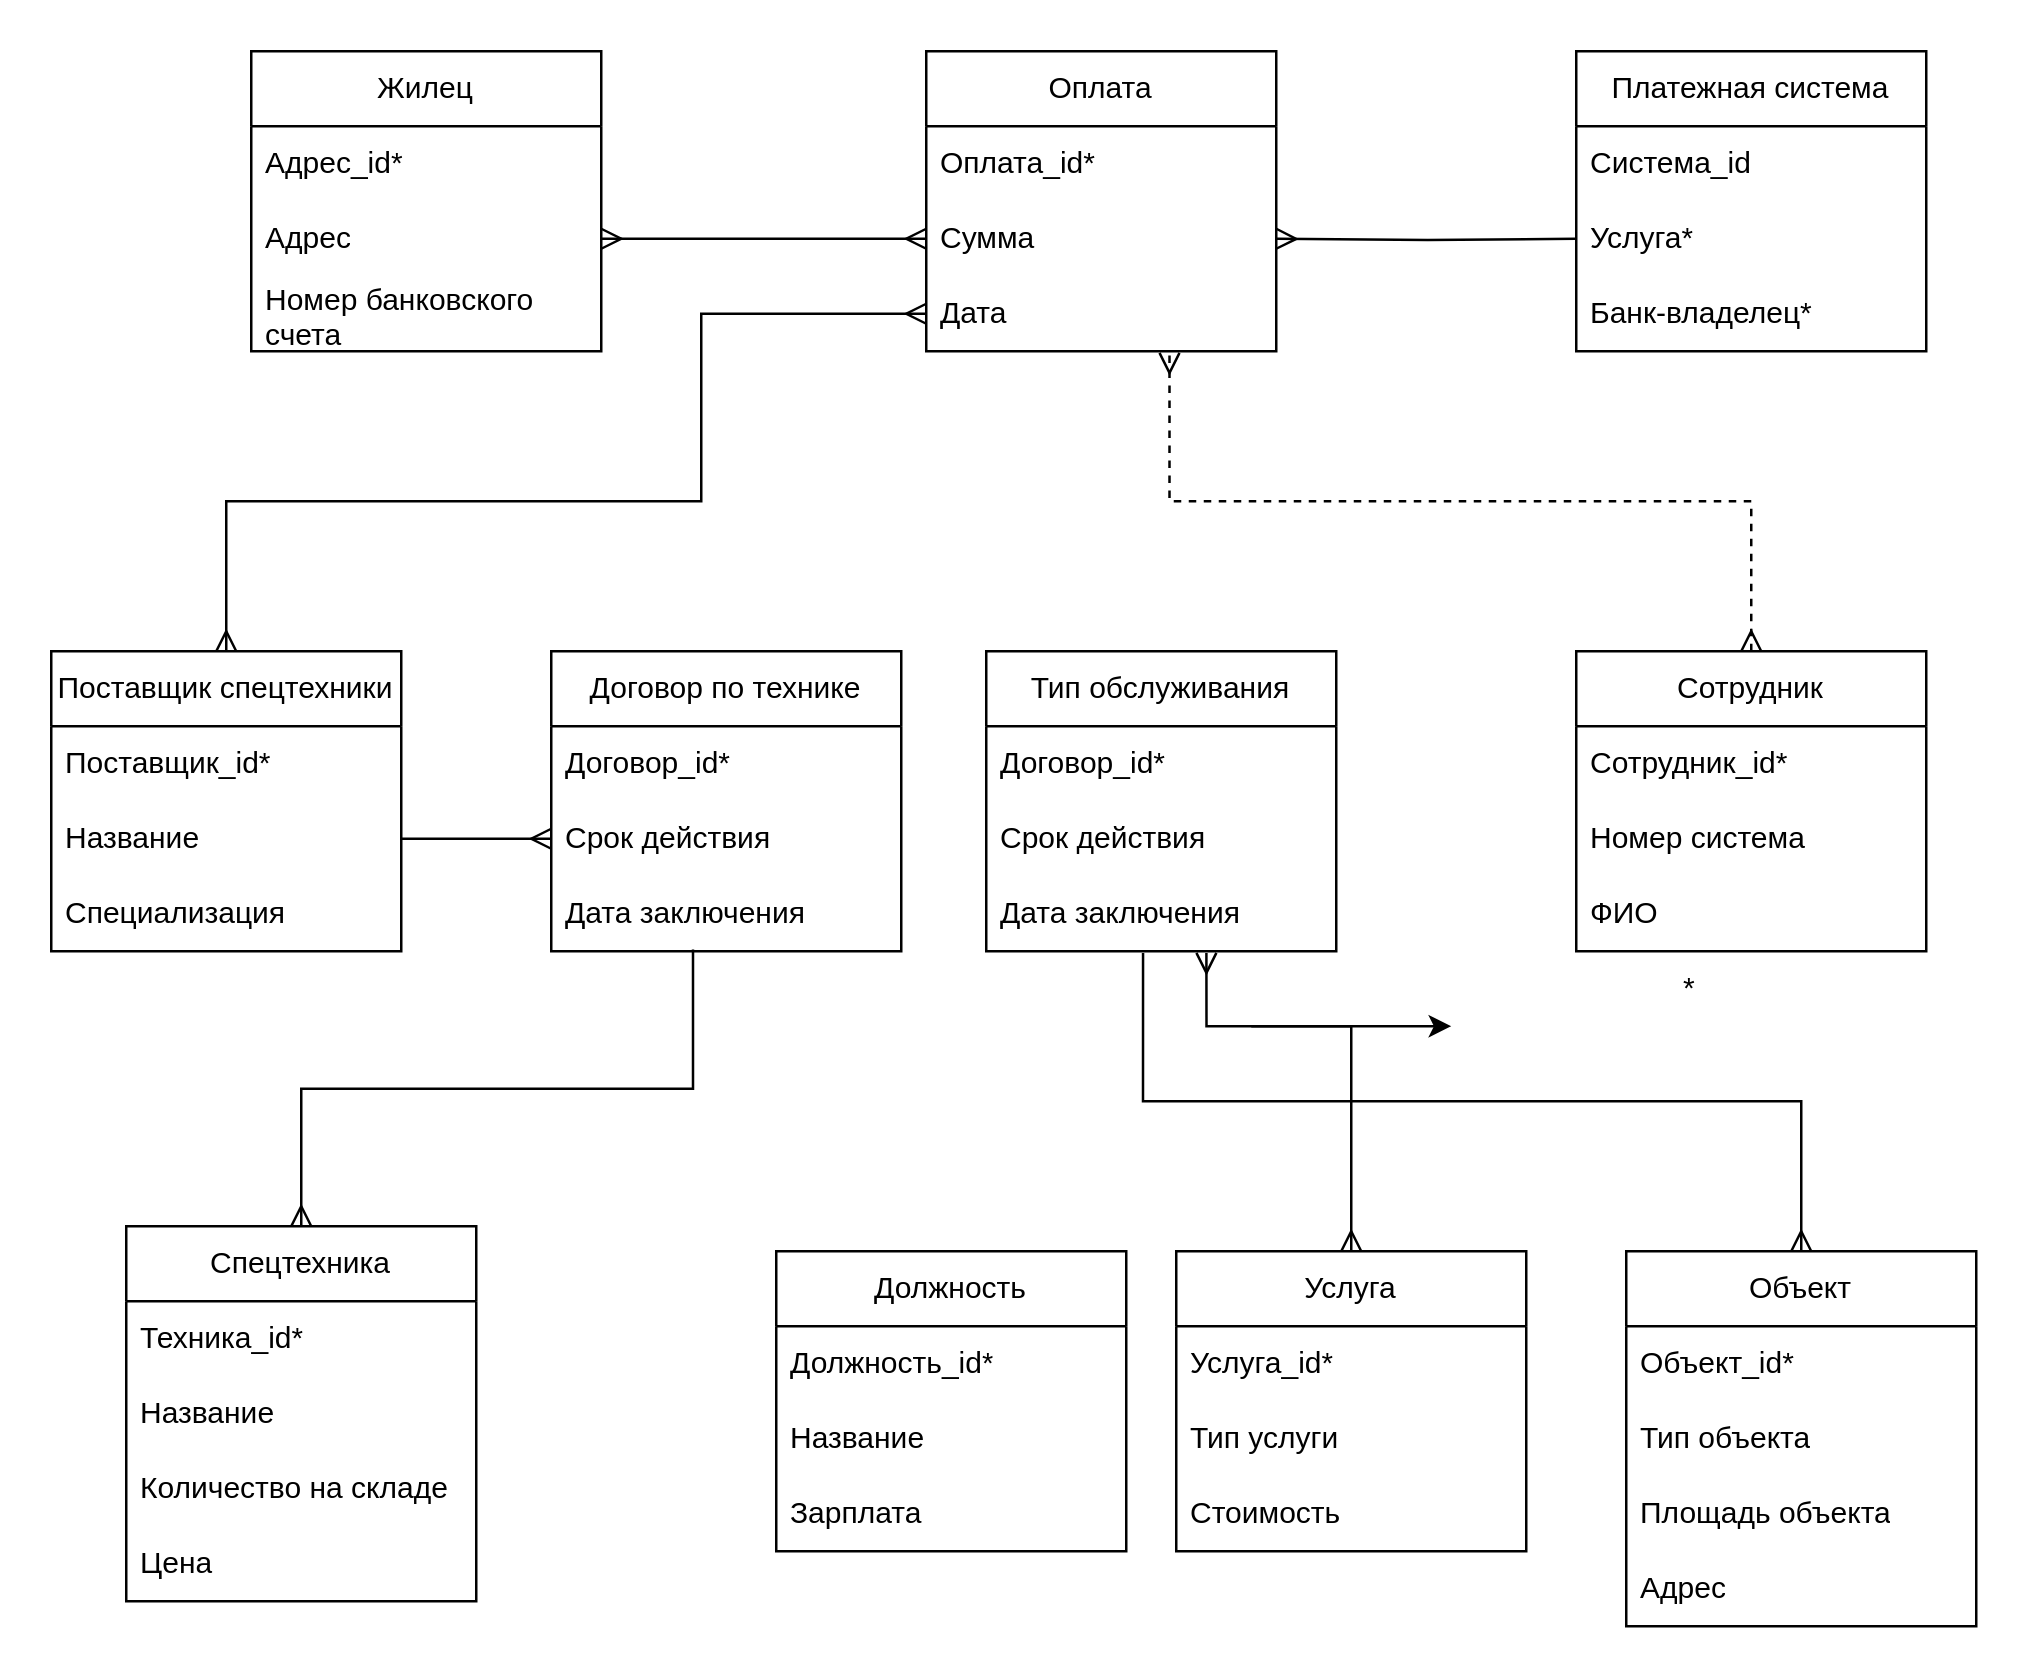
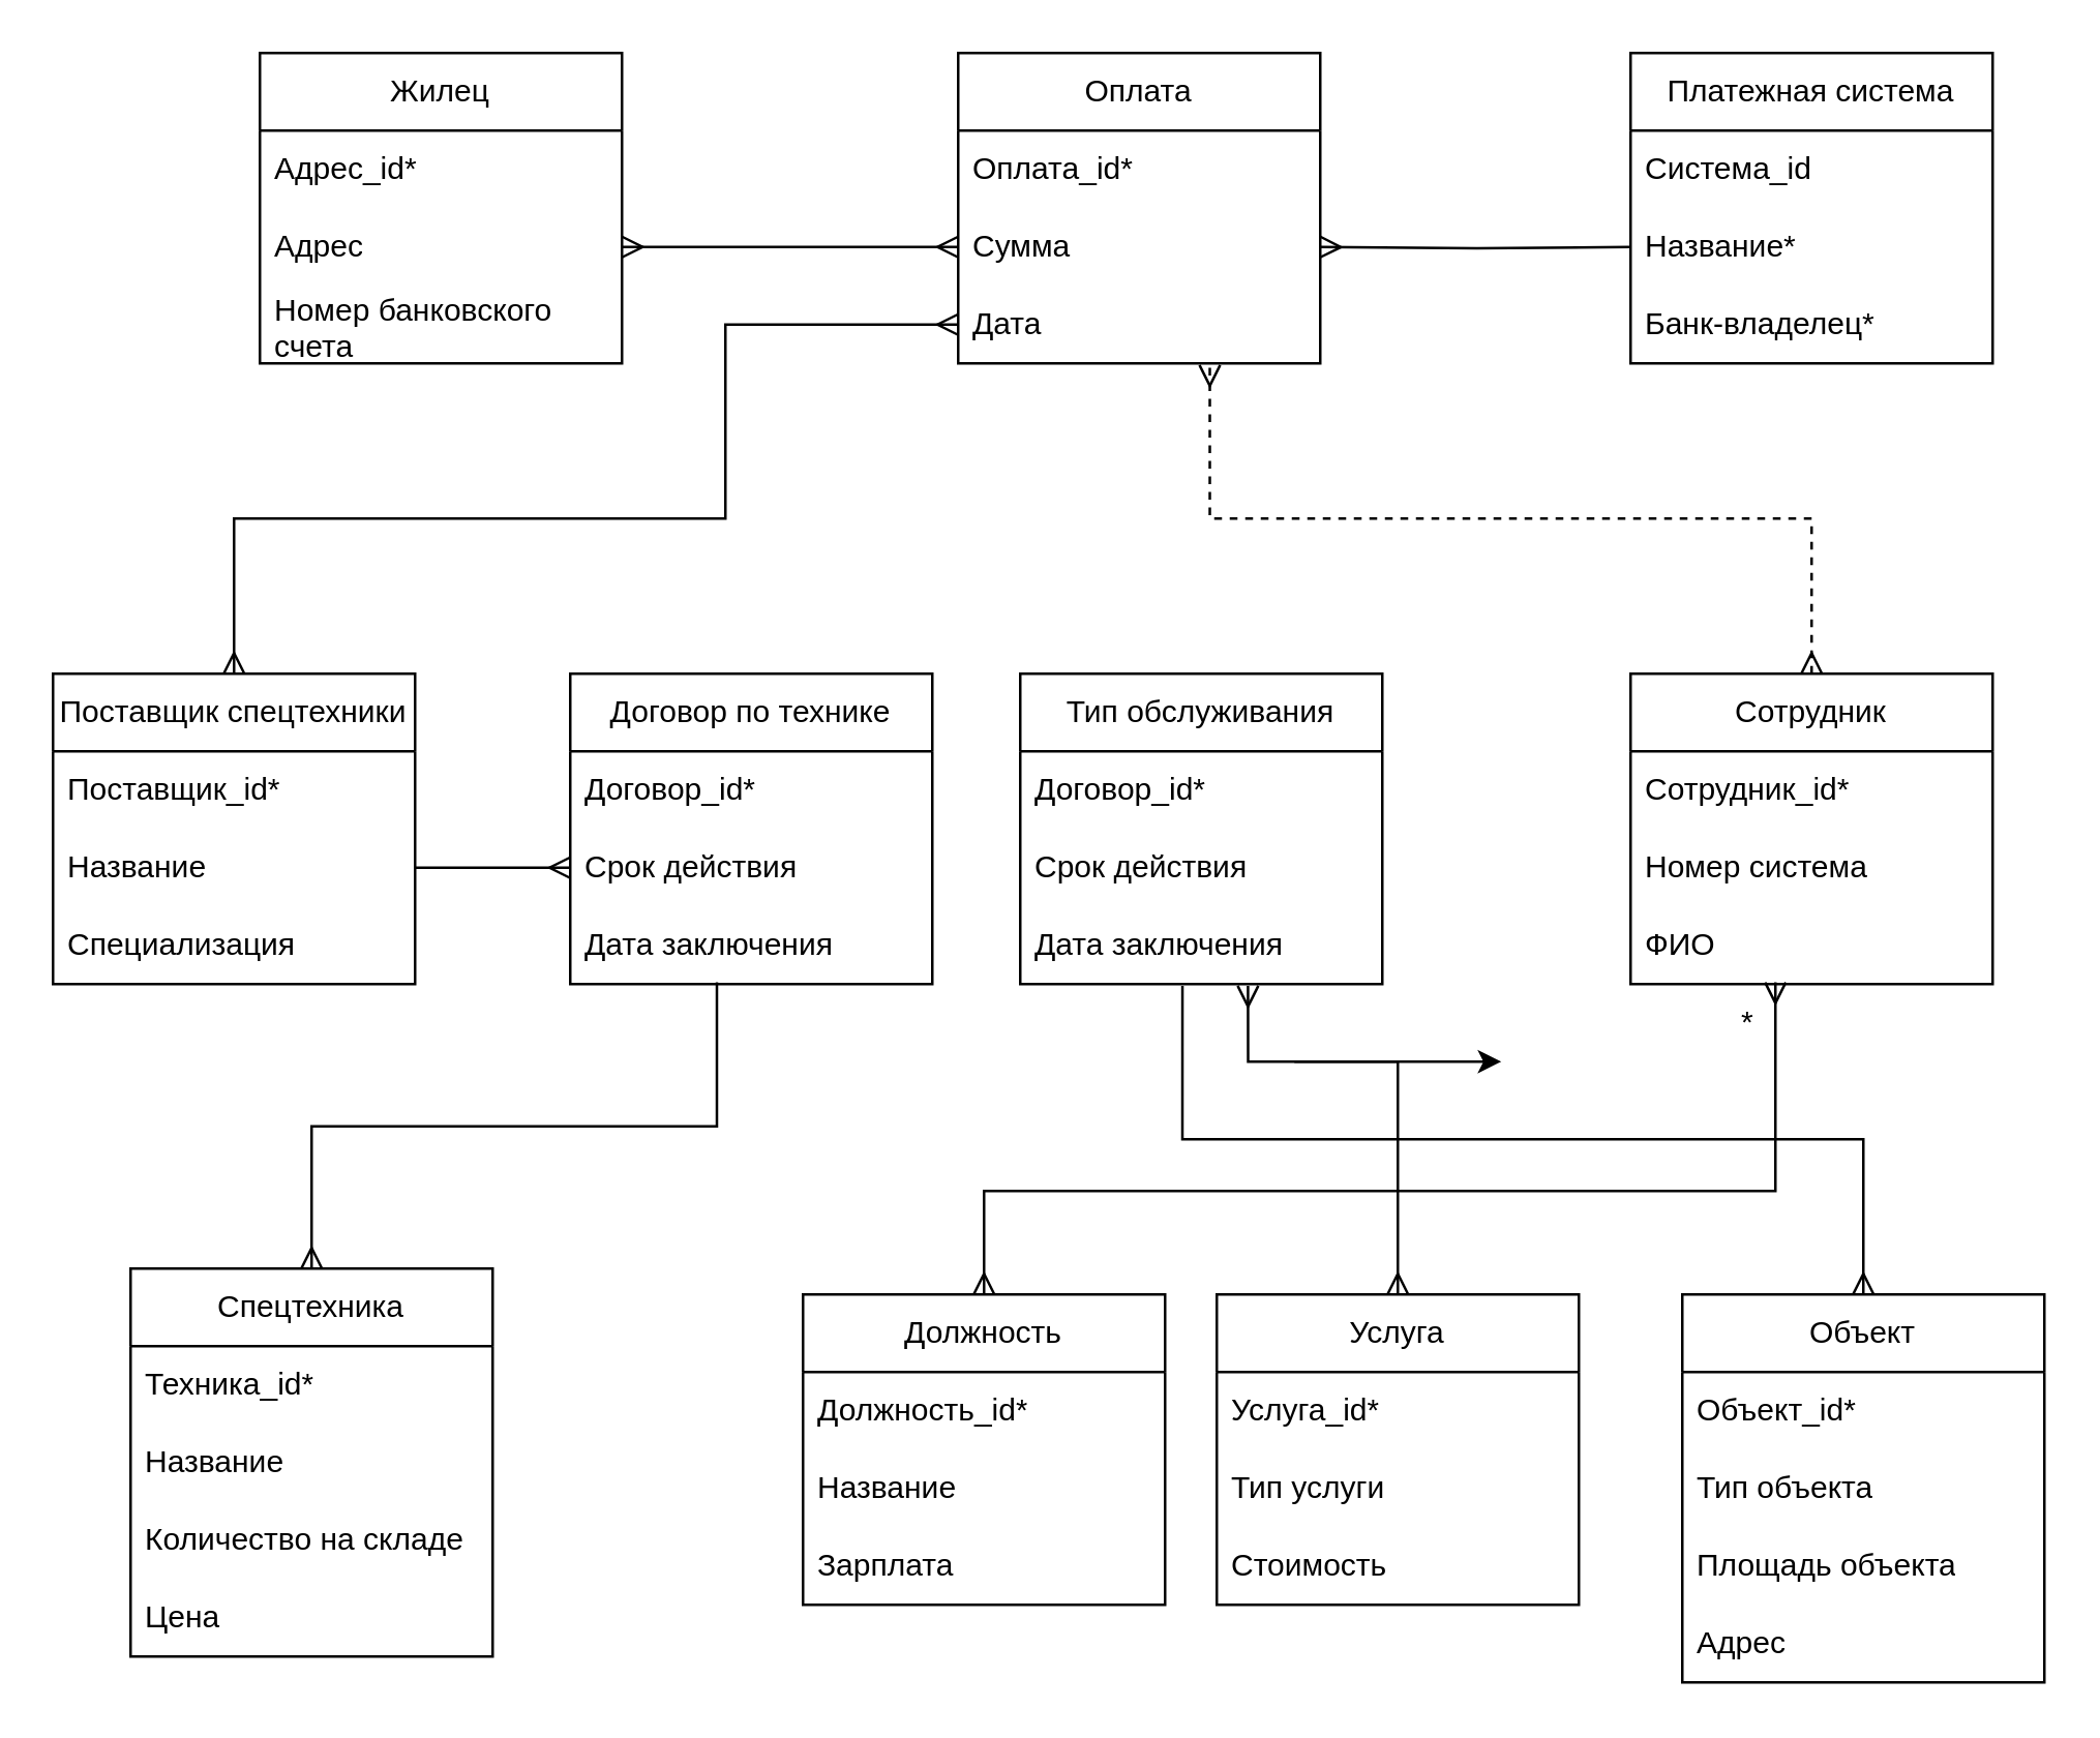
- <mxCell id="8" value="Услуга*" style="text;strokeColor=none;fillColor=none;align=left;verticalAlign=middle;spacingLeft=4;spacingRight=4;overflow=hidden;points=[[0,0.5],[1,0.5]];portConstraint=eastwest;rotatable=0;whiteSpace=wrap;html=1;" vertex="1" parent="6"><mxGeometry y="60" width="140" height="30" as="geometry" /></mxCell>
+ <mxCell id="8" value="Название*" style="text;strokeColor=none;fillColor=none;align=left;verticalAlign=middle;spacingLeft=4;spacingRight=4;overflow=hidden;points=[[0,0.5],[1,0.5]];portConstraint=eastwest;rotatable=0;whiteSpace=wrap;html=1;" vertex="1" parent="6"><mxGeometry y="60" width="140" height="30" as="geometry" /></mxCell>
+ <mxCell id="37" style="edgeStyle=orthogonalEdgeStyle;rounded=0;orthogonalLoop=1;jettySize=auto;html=1;exitX=0.5;exitY=0;exitDx=0;exitDy=0;entryX=0.4;entryY=0.978;entryDx=0;entryDy=0;entryPerimeter=0;endArrow=ERmany;endFill=0;startArrow=ERmany;startFill=0;" edge="1" parent="1" source="38" target="36"><mxGeometry relative="1" as="geometry"><Array as="points"><mxPoint x="380" y="490" /><mxPoint x="380" y="460" /><mxPoint x="686" y="460" /></Array></mxGeometry></mxCell>
